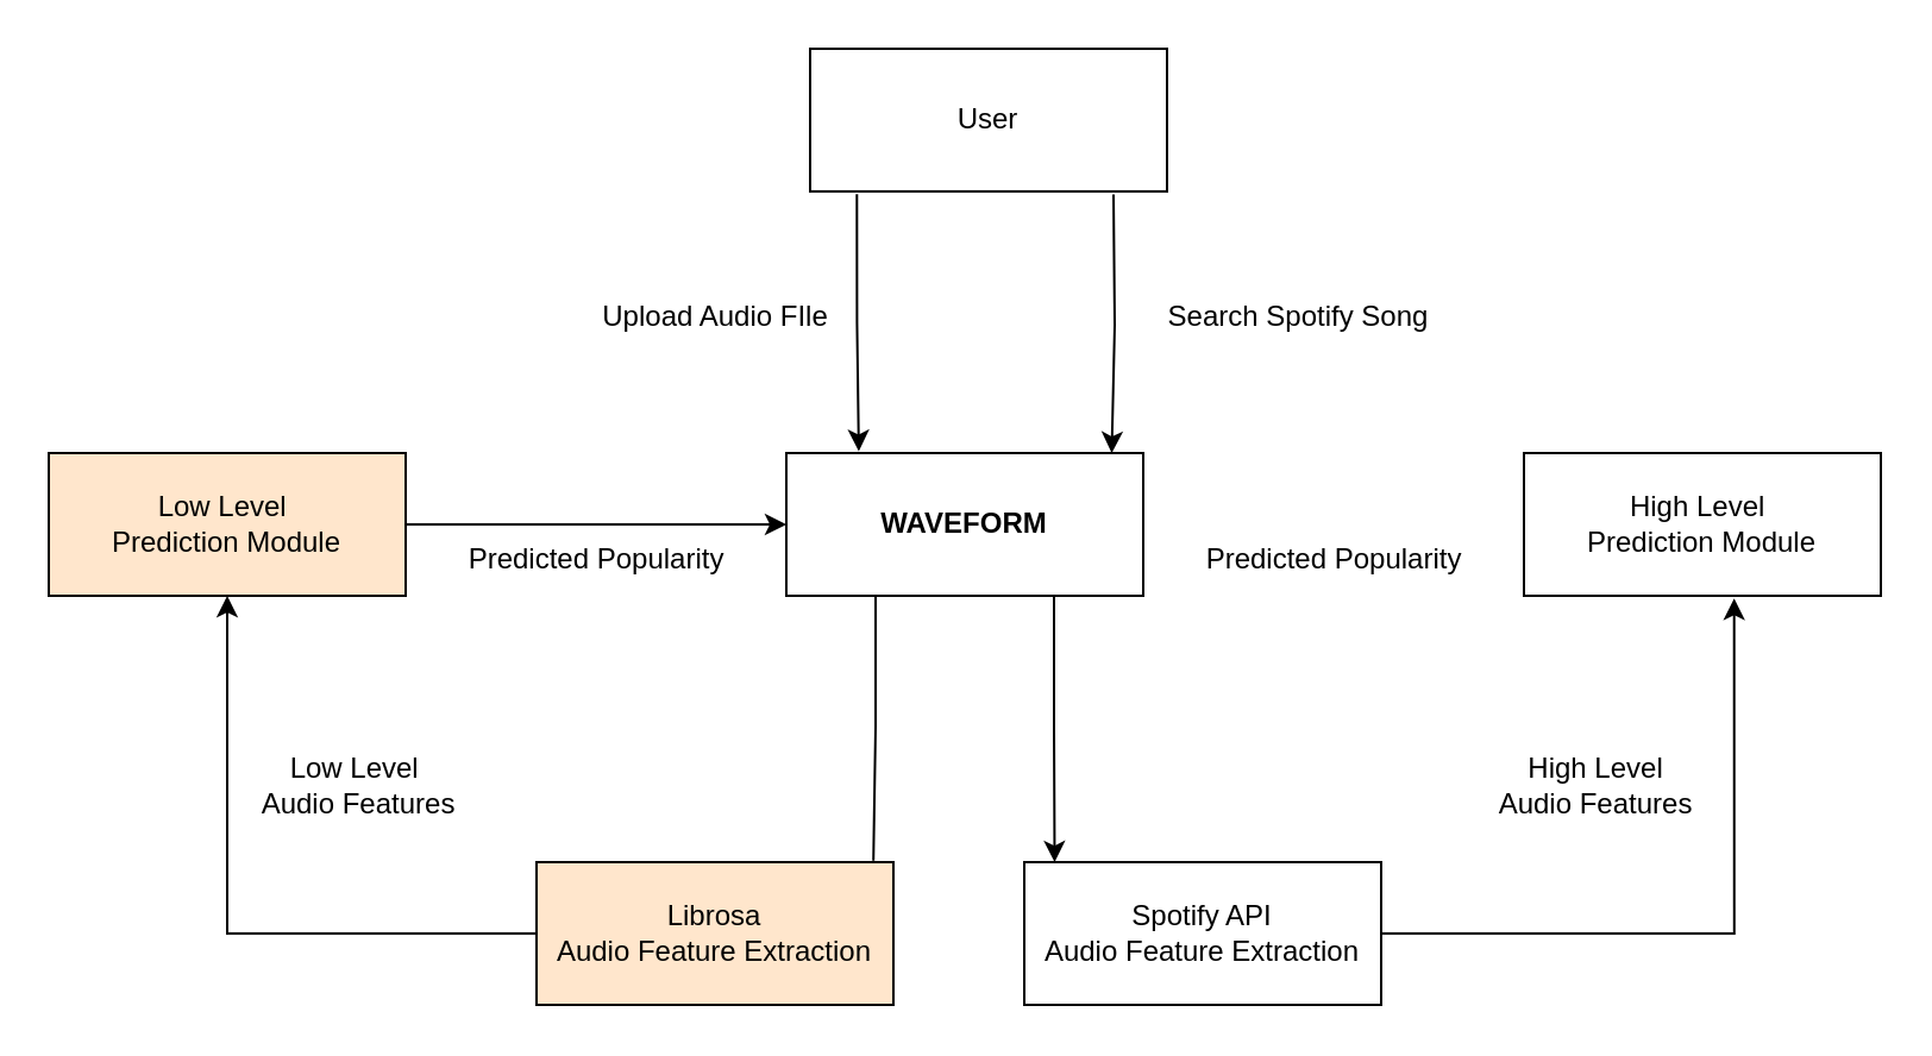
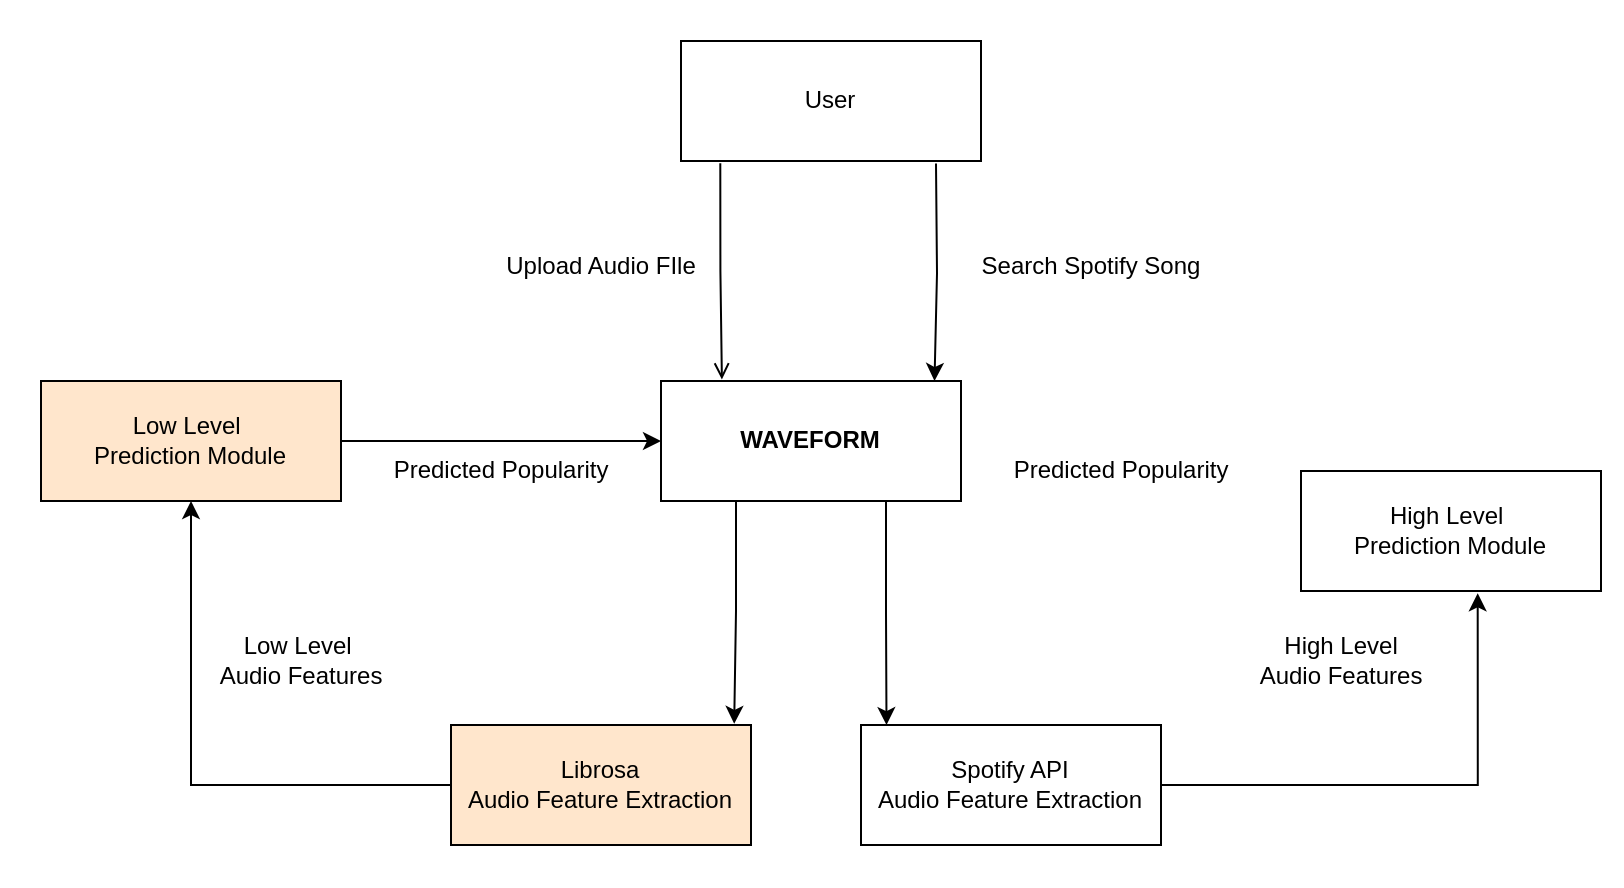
- <mxCell id="6" style="edgeStyle=orthogonalEdgeStyle;rounded=0;orthogonalLoop=1;jettySize=auto;html=1;exitX=0.131;exitY=1.019;exitDx=0;exitDy=0;entryX=0.203;entryY=-0.013;entryDx=0;entryDy=0;entryPerimeter=0;exitPerimeter=0;" parent="1" source="5" target="4" edge="1"><mxGeometry relative="1" as="geometry" /></mxCell>
+ <mxCell id="6" style="edgeStyle=orthogonalEdgeStyle;rounded=0;orthogonalLoop=1;jettySize=auto;html=1;exitX=0.131;exitY=1.019;exitDx=0;exitDy=0;entryX=0.203;entryY=-0.013;entryDx=0;entryDy=0;entryPerimeter=0;exitPerimeter=0;endArrow=open;" parent="1" source="5" target="4" edge="1"><mxGeometry relative="1" as="geometry" /></mxCell>
- <mxCell id="12" value="High Level&amp;nbsp;&lt;div&gt;Prediction Module&lt;/div&gt;" style="rounded=0;whiteSpace=wrap;html=1;" parent="1" vertex="1"><mxGeometry x="640" y="190" width="150" height="60" as="geometry" /></mxCell>
+ <mxCell id="12" value="High Level&amp;nbsp;&lt;div&gt;Prediction Module&lt;/div&gt;" style="rounded=0;whiteSpace=wrap;html=1;" parent="1" vertex="1"><mxGeometry x="650" y="235" width="150" height="60" as="geometry" /></mxCell>
- <mxCell id="2" style="edgeStyle=orthogonalEdgeStyle;rounded=0;orthogonalLoop=1;jettySize=auto;html=1;exitX=0.25;exitY=1;exitDx=0;exitDy=0;entryX=0.944;entryY=-0.01;entryDx=0;entryDy=0;entryPerimeter=0;endArrow=none;" parent="1" source="4" target="16" edge="1"><mxGeometry relative="1" as="geometry"><mxPoint x="368.231" y="360" as="targetPoint" /><Array as="points"><mxPoint x="368" y="305" /><mxPoint x="367" y="305" /></Array></mxGeometry></mxCell>
+ <mxCell id="2" style="edgeStyle=orthogonalEdgeStyle;rounded=0;orthogonalLoop=1;jettySize=auto;html=1;exitX=0.25;exitY=1;exitDx=0;exitDy=0;entryX=0.944;entryY=-0.01;entryDx=0;entryDy=0;entryPerimeter=0;" parent="1" source="4" target="16" edge="1"><mxGeometry relative="1" as="geometry"><mxPoint x="368.231" y="360" as="targetPoint" /><Array as="points"><mxPoint x="368" y="305" /><mxPoint x="367" y="305" /></Array></mxGeometry></mxCell>
